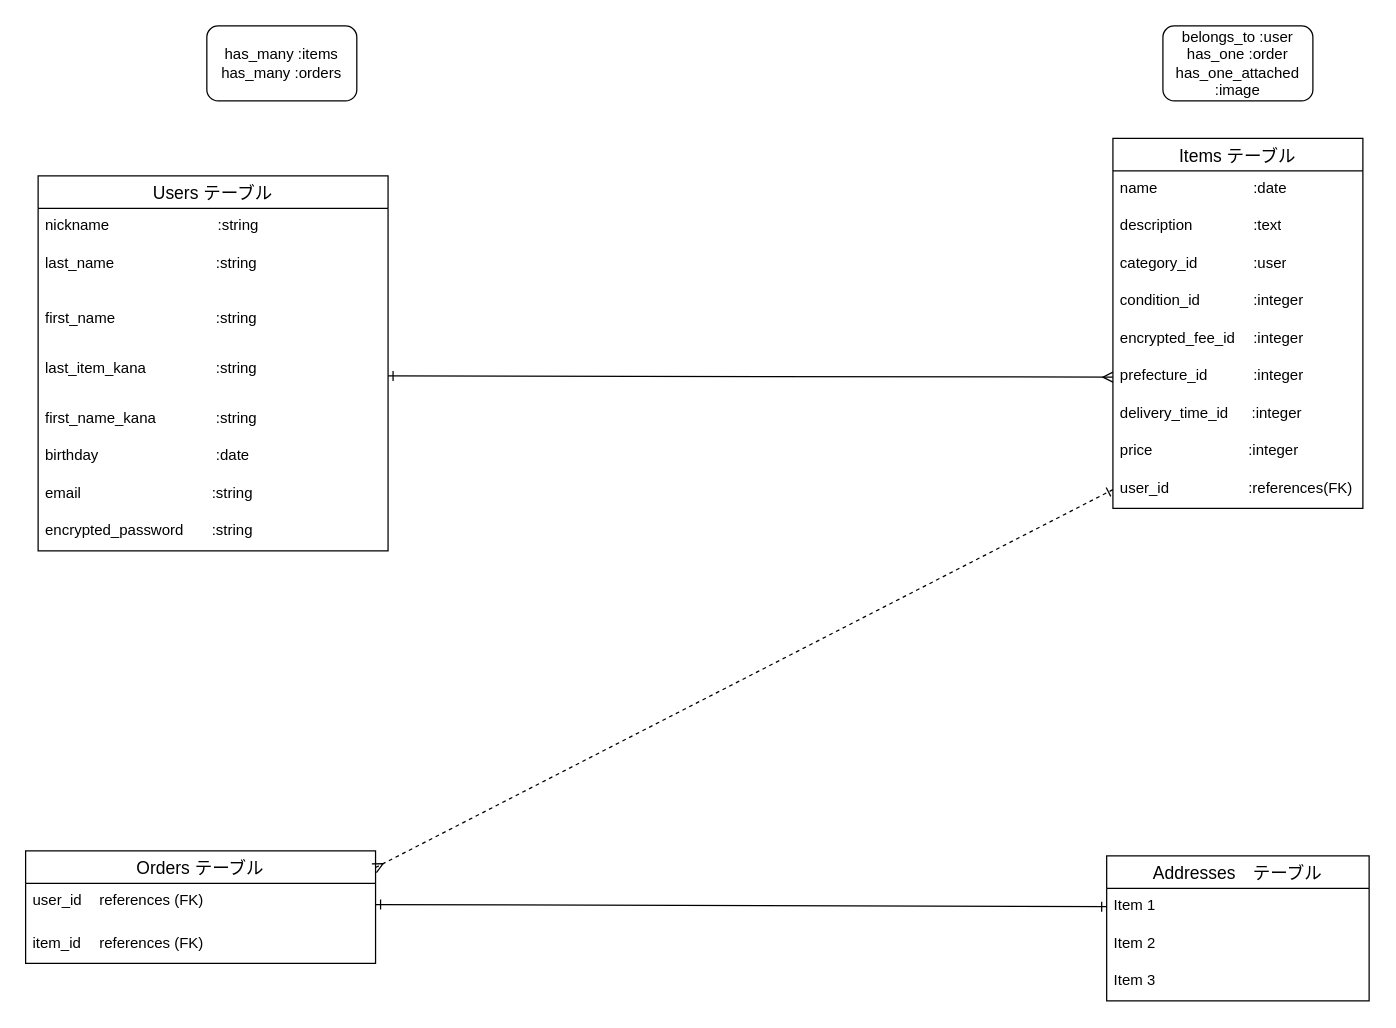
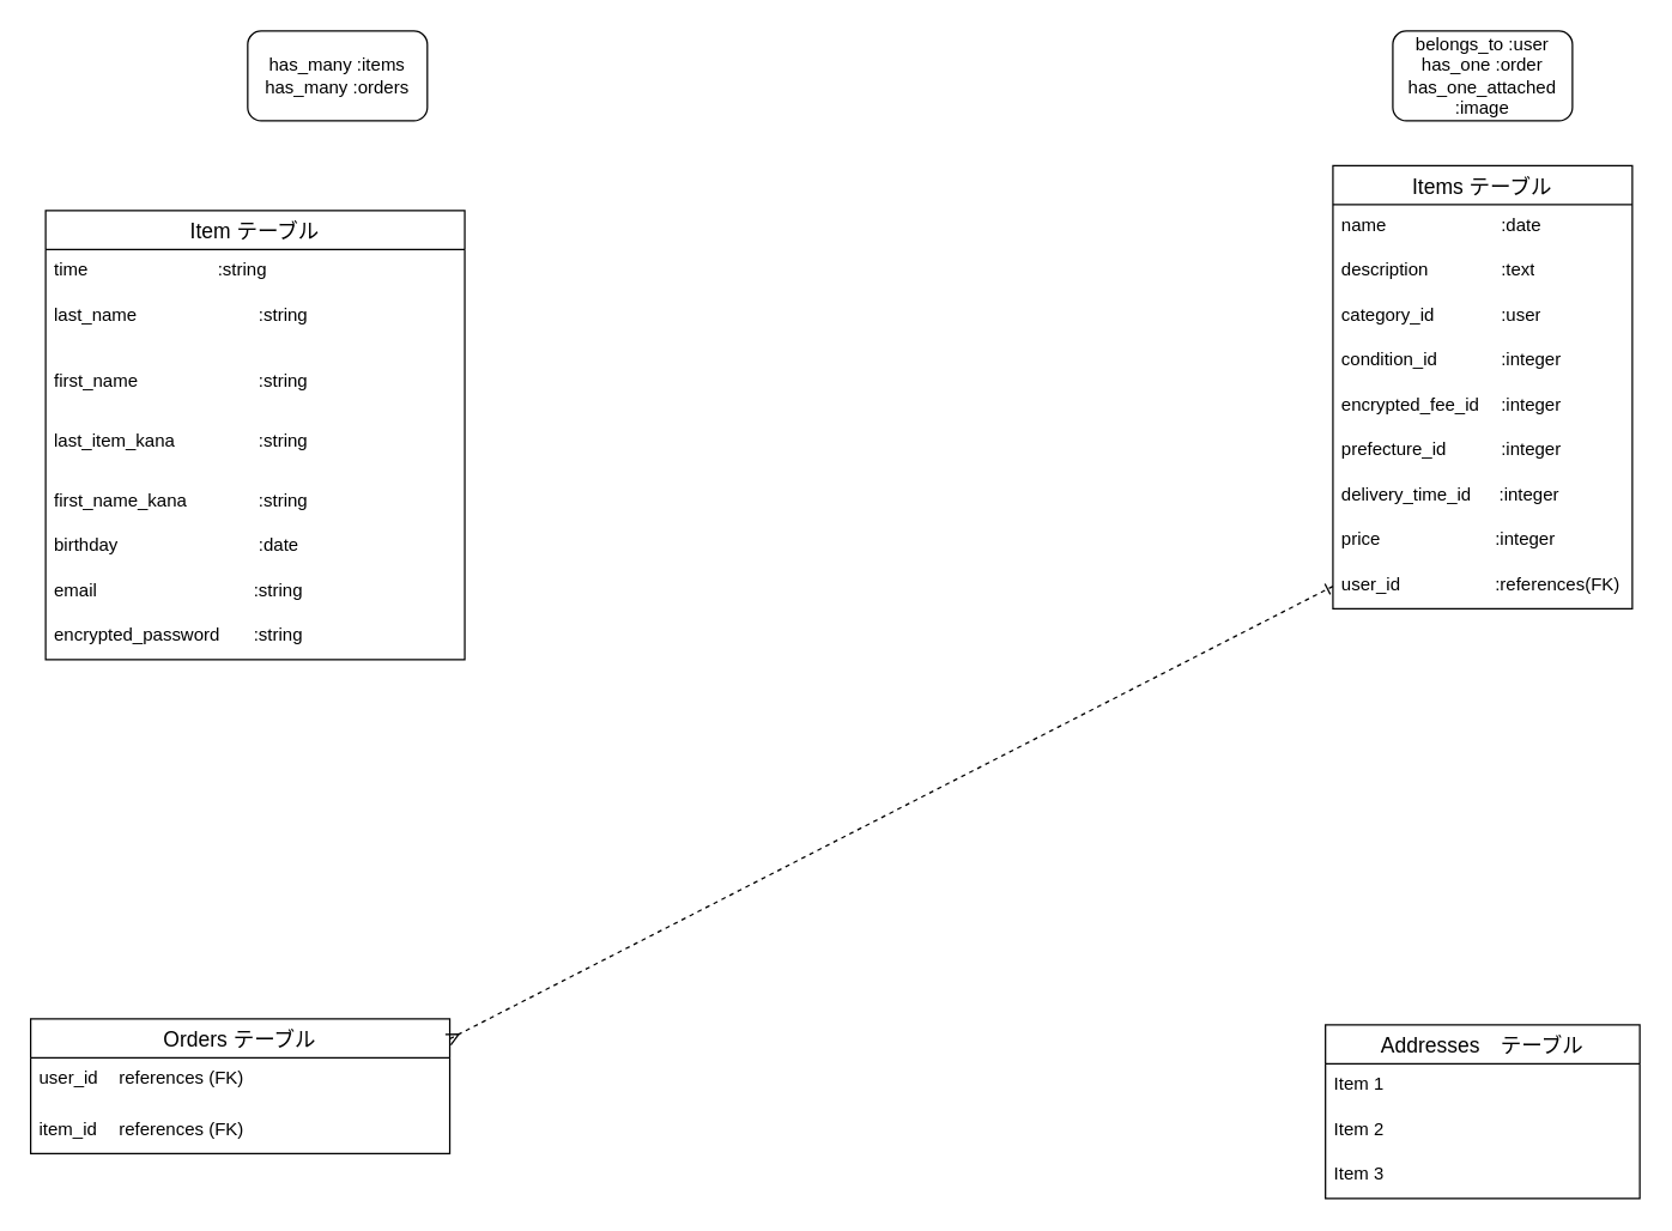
- <mxCell id="2" value="Users テーブル" style="swimlane;fontStyle=0;childLayout=stackLayout;horizontal=1;startSize=26;horizontalStack=0;resizeParent=1;resizeParentMax=0;resizeLast=0;collapsible=1;marginBottom=0;align=center;fontSize=14;rounded=0;" parent="1" vertex="1"><mxGeometry x="30" y="140" width="280" height="300" as="geometry" /></mxCell>
+ <mxCell id="2" value="Item テーブル" style="swimlane;fontStyle=0;childLayout=stackLayout;horizontal=1;startSize=26;horizontalStack=0;resizeParent=1;resizeParentMax=0;resizeLast=0;collapsible=1;marginBottom=0;align=center;fontSize=14;rounded=0;" parent="1" vertex="1"><mxGeometry x="30" y="140" width="280" height="300" as="geometry" /></mxCell>
- <mxCell id="3" value="nickname&amp;nbsp; &amp;nbsp; &amp;nbsp; &amp;nbsp; &amp;nbsp; &amp;nbsp; &amp;nbsp; &amp;nbsp; &amp;nbsp; &amp;nbsp; &amp;nbsp; &amp;nbsp; &amp;nbsp; :string&amp;nbsp; &amp;nbsp;&amp;nbsp;" style="text;strokeColor=none;fillColor=none;spacingLeft=4;spacingRight=4;overflow=hidden;rotatable=0;points=[[0,0.5],[1,0.5]];portConstraint=eastwest;fontSize=12;whiteSpace=wrap;html=1;rounded=0;" parent="2" vertex="1"><mxGeometry y="26" width="280" height="30" as="geometry" /></mxCell>
+ <mxCell id="3" value="time&amp;nbsp; &amp;nbsp; &amp;nbsp; &amp;nbsp; &amp;nbsp; &amp;nbsp; &amp;nbsp; &amp;nbsp; &amp;nbsp; &amp;nbsp; &amp;nbsp; &amp;nbsp; &amp;nbsp; :string&amp;nbsp; &amp;nbsp;&amp;nbsp;" style="text;strokeColor=none;fillColor=none;spacingLeft=4;spacingRight=4;overflow=hidden;rotatable=0;points=[[0,0.5],[1,0.5]];portConstraint=eastwest;fontSize=12;whiteSpace=wrap;html=1;rounded=0;" parent="2" vertex="1"><mxGeometry y="26" width="280" height="30" as="geometry" /></mxCell>
- <mxCell id="30" style="edgeStyle=none;html=1;exitX=1;exitY=0.5;exitDx=0;exitDy=0;entryX=0;entryY=0.5;entryDx=0;entryDy=0;startArrow=ERone;startFill=0;endArrow=ERmany;endFill=0;" parent="1" source="6" target="17" edge="1"><mxGeometry relative="1" as="geometry" /></mxCell>
- <mxCell id="32" style="edgeStyle=none;html=1;exitX=1;exitY=0.5;exitDx=0;exitDy=0;startArrow=ERone;startFill=0;endArrow=ERone;endFill=0;" parent="1" source="22" target="25" edge="1"><mxGeometry relative="1" as="geometry" /></mxCell>
